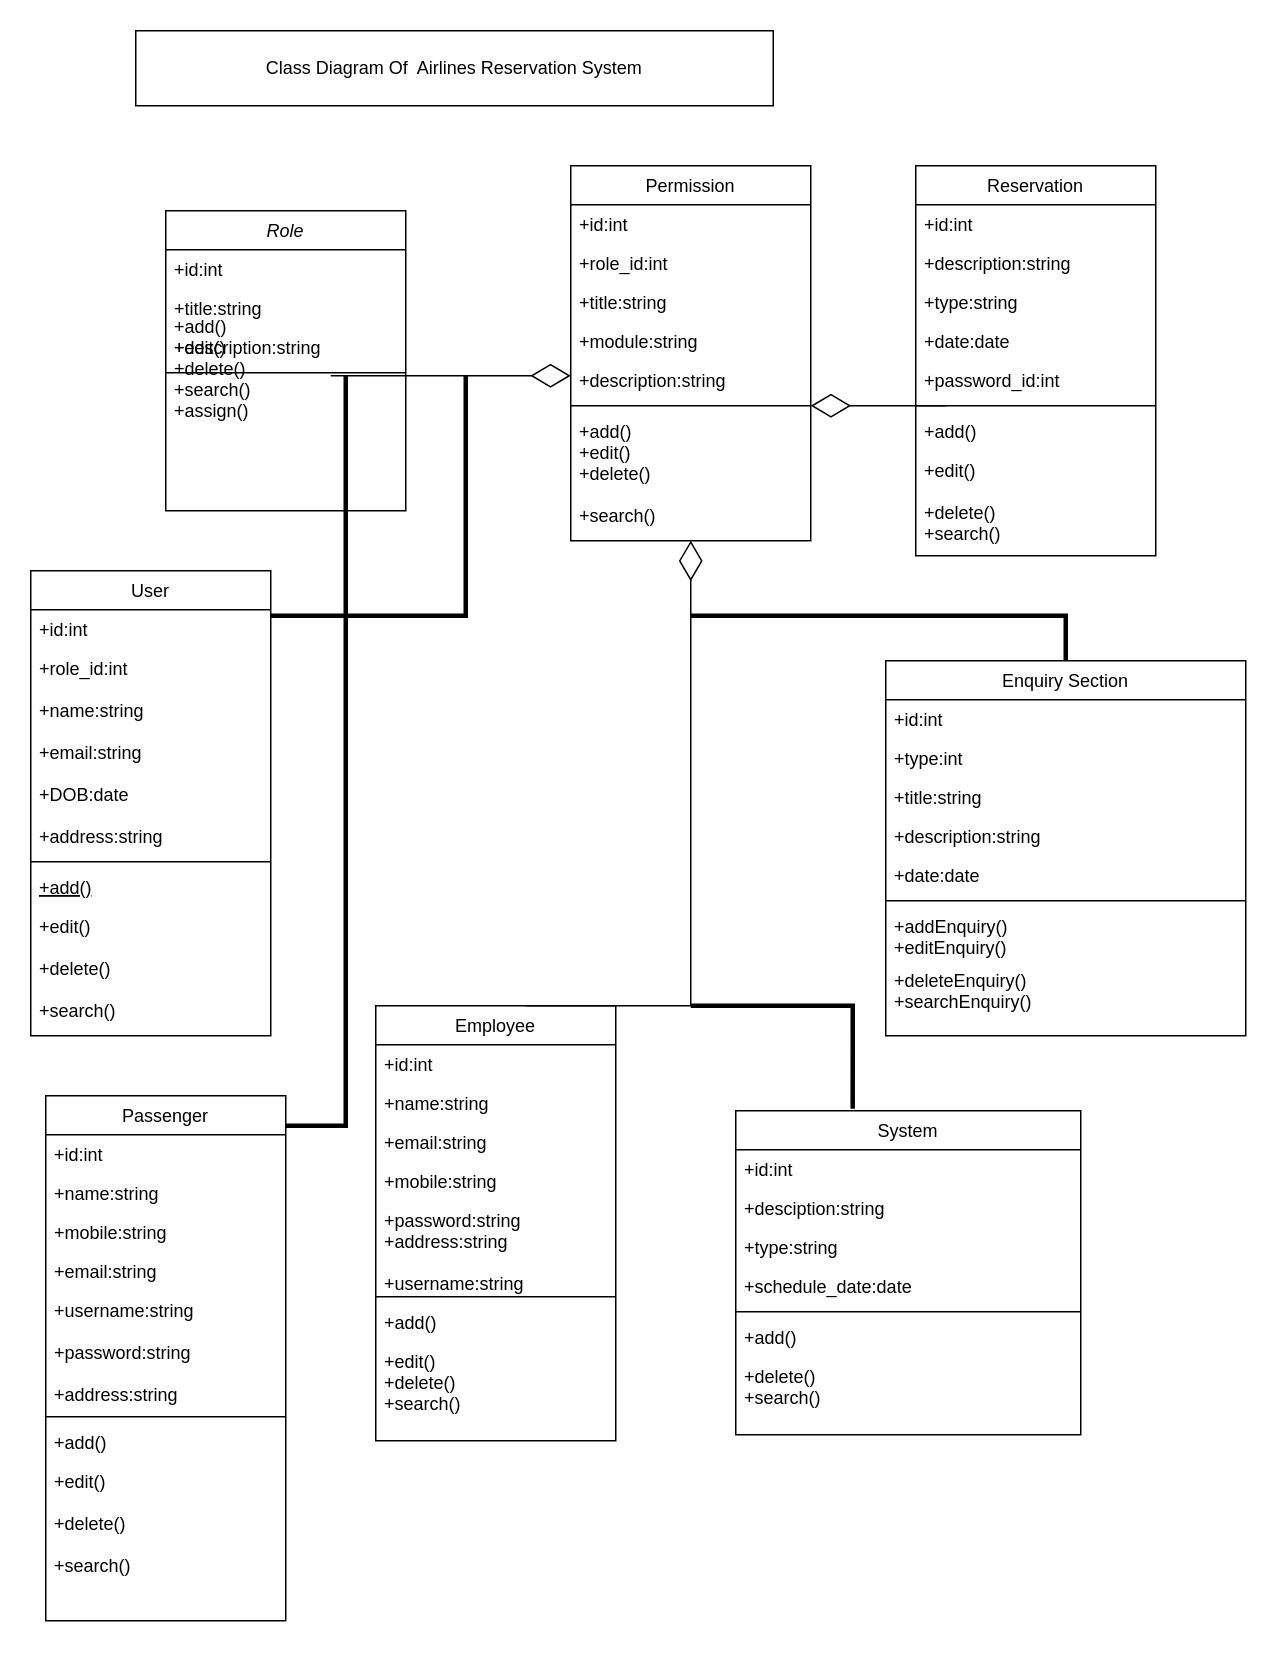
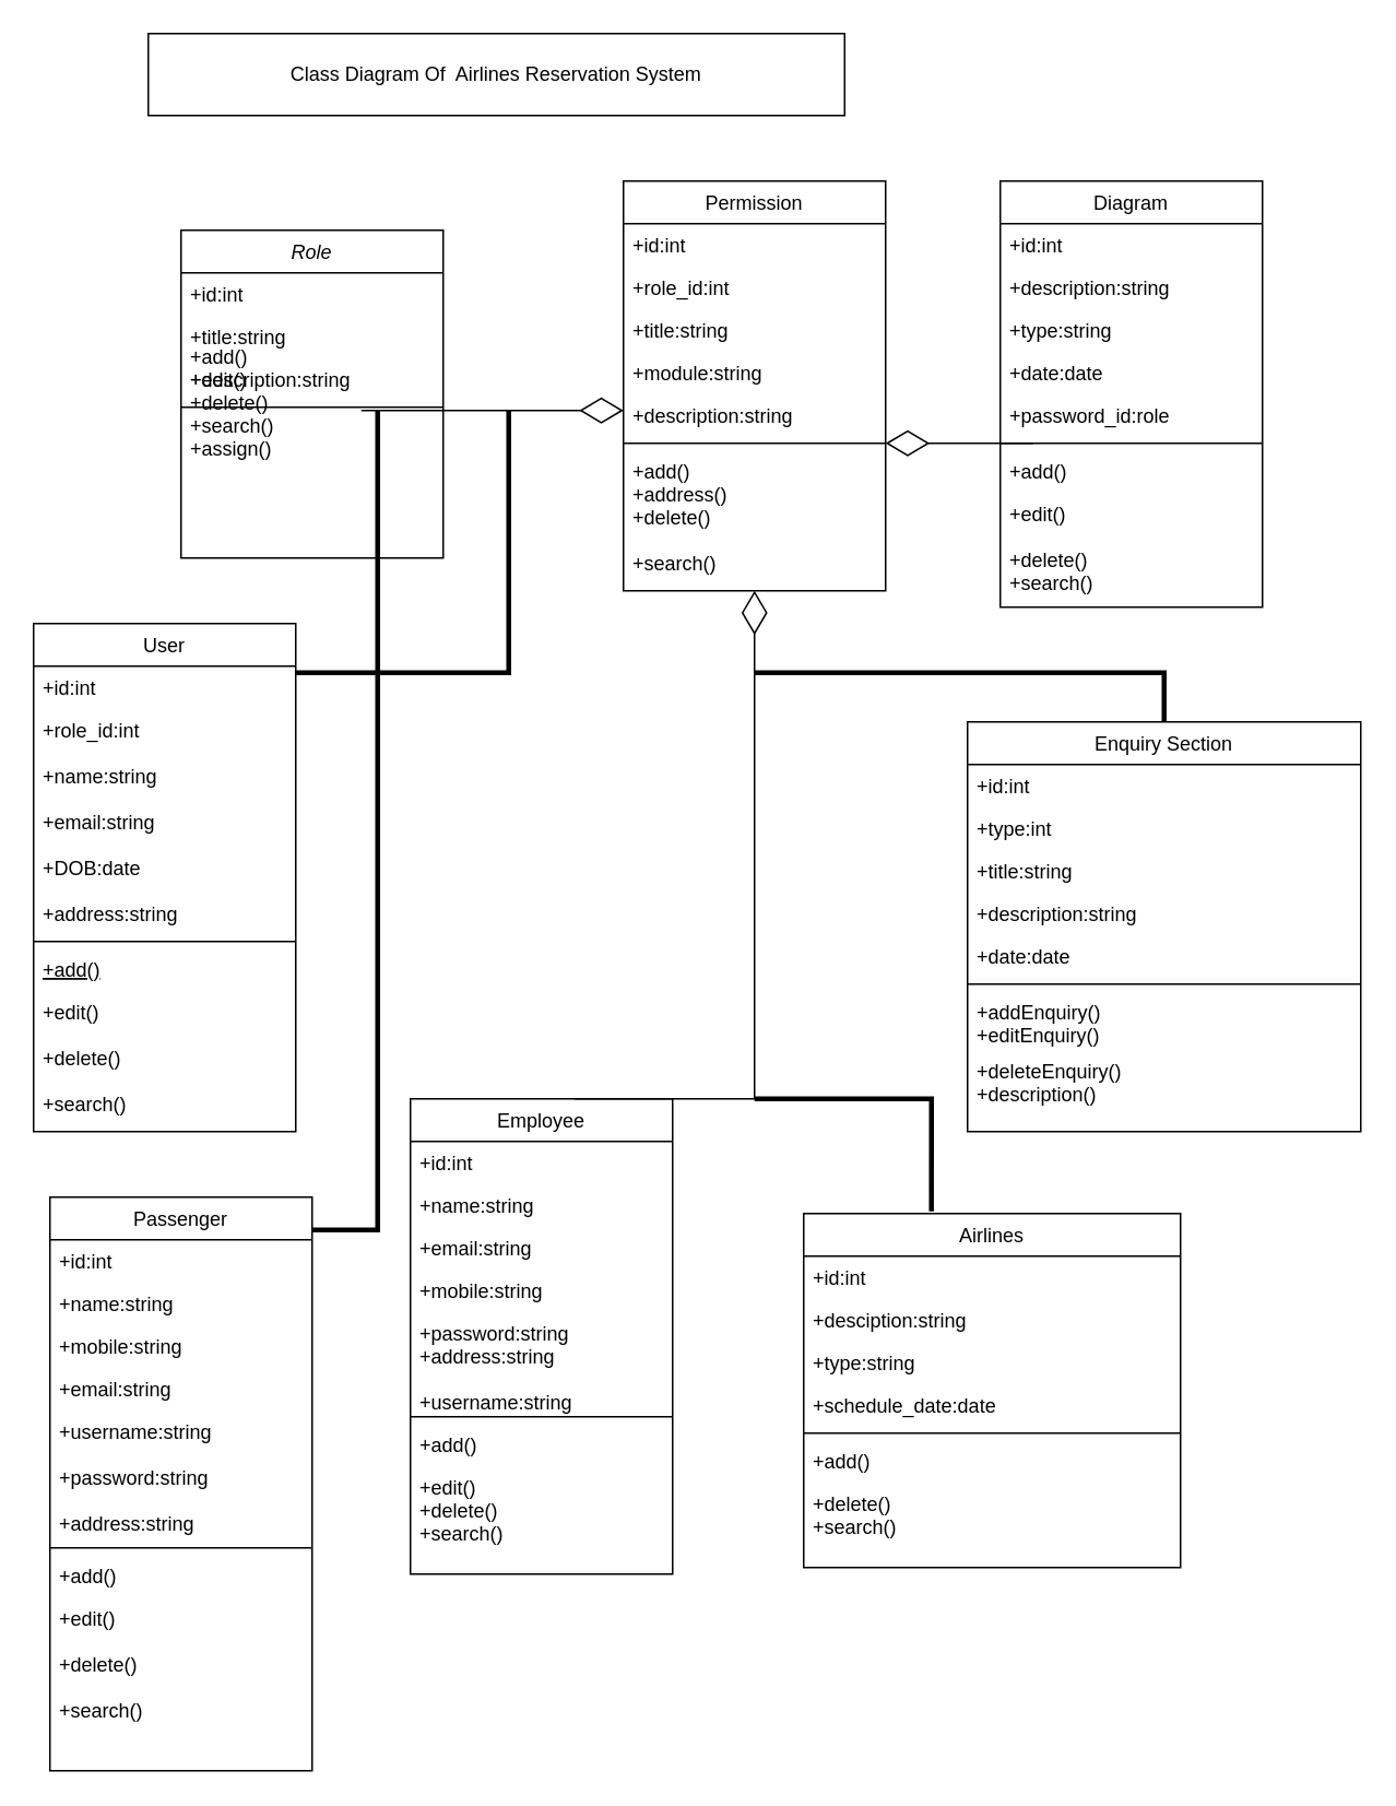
- <mxCell id="22" value="Reservation" style="swimlane;fontStyle=0;align=center;verticalAlign=top;childLayout=stackLayout;horizontal=1;startSize=26;horizontalStack=0;resizeParent=1;resizeLast=0;collapsible=1;marginBottom=0;rounded=0;shadow=0;strokeWidth=1;" vertex="1" parent="1"><mxGeometry x="610" y="110" width="160" height="260" as="geometry"><mxRectangle x="550" y="140" width="160" height="26" as="alternateBounds" /></mxGeometry></mxCell>
+ <mxCell id="22" value="Diagram" style="swimlane;fontStyle=0;align=center;verticalAlign=top;childLayout=stackLayout;horizontal=1;startSize=26;horizontalStack=0;resizeParent=1;resizeLast=0;collapsible=1;marginBottom=0;rounded=0;shadow=0;strokeWidth=1;" vertex="1" parent="1"><mxGeometry x="610" y="110" width="160" height="260" as="geometry"><mxRectangle x="550" y="140" width="160" height="26" as="alternateBounds" /></mxGeometry></mxCell>
- <mxCell id="27" value="+password_id:int" style="text;align=left;verticalAlign=top;spacingLeft=4;spacingRight=4;overflow=hidden;rotatable=0;points=[[0,0.5],[1,0.5]];portConstraint=eastwest;rounded=0;shadow=0;html=0;" vertex="1" parent="22"><mxGeometry y="130" width="160" height="26" as="geometry" /></mxCell>
+ <mxCell id="27" value="+password_id:role" style="text;align=left;verticalAlign=top;spacingLeft=4;spacingRight=4;overflow=hidden;rotatable=0;points=[[0,0.5],[1,0.5]];portConstraint=eastwest;rounded=0;shadow=0;html=0;" vertex="1" parent="22"><mxGeometry y="130" width="160" height="26" as="geometry" /></mxCell>
- <mxCell id="20" value="+add()&#10;+edit()&#10;+delete()&#10;" style="text;align=left;verticalAlign=top;spacingLeft=4;spacingRight=4;overflow=hidden;rotatable=0;points=[[0,0.5],[1,0.5]];portConstraint=eastwest;" vertex="1" parent="13"><mxGeometry y="164" width="160" height="56" as="geometry" /></mxCell>
+ <mxCell id="20" value="+add()&#10;+address()&#10;+delete()&#10;" style="text;align=left;verticalAlign=top;spacingLeft=4;spacingRight=4;overflow=hidden;rotatable=0;points=[[0,0.5],[1,0.5]];portConstraint=eastwest;" vertex="1" parent="13"><mxGeometry y="164" width="160" height="56" as="geometry" /></mxCell>
- <mxCell id="39" value="+deleteEnquiry()&#10;+searchEnquiry()" style="text;align=left;verticalAlign=top;spacingLeft=4;spacingRight=4;overflow=hidden;rotatable=0;points=[[0,0.5],[1,0.5]];portConstraint=eastwest;" vertex="1" parent="31"><mxGeometry y="200" width="240" height="50" as="geometry" /></mxCell>
+ <mxCell id="39" value="+deleteEnquiry()&#10;+description()" style="text;align=left;verticalAlign=top;spacingLeft=4;spacingRight=4;overflow=hidden;rotatable=0;points=[[0,0.5],[1,0.5]];portConstraint=eastwest;" vertex="1" parent="31"><mxGeometry y="200" width="240" height="50" as="geometry" /></mxCell>
- <mxCell id="40" value="System" style="swimlane;fontStyle=0;align=center;verticalAlign=top;childLayout=stackLayout;horizontal=1;startSize=26;horizontalStack=0;resizeParent=1;resizeLast=0;collapsible=1;marginBottom=0;rounded=0;shadow=0;strokeWidth=1;" vertex="1" parent="1"><mxGeometry x="490" y="740" width="230" height="216" as="geometry"><mxRectangle x="550" y="140" width="160" height="26" as="alternateBounds" /></mxGeometry></mxCell>
+ <mxCell id="40" value="Airlines" style="swimlane;fontStyle=0;align=center;verticalAlign=top;childLayout=stackLayout;horizontal=1;startSize=26;horizontalStack=0;resizeParent=1;resizeLast=0;collapsible=1;marginBottom=0;rounded=0;shadow=0;strokeWidth=1;" vertex="1" parent="1"><mxGeometry x="490" y="740" width="230" height="216" as="geometry"><mxRectangle x="550" y="140" width="160" height="26" as="alternateBounds" /></mxGeometry></mxCell>
